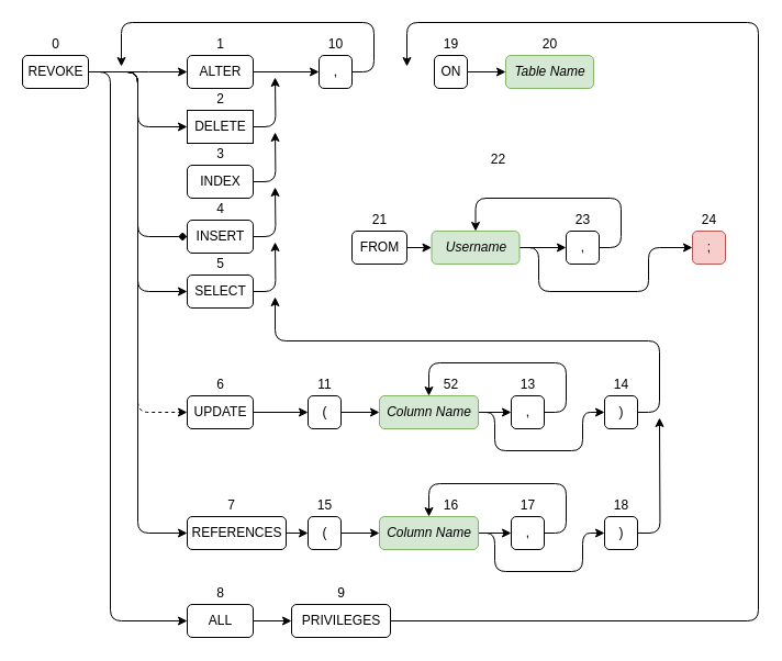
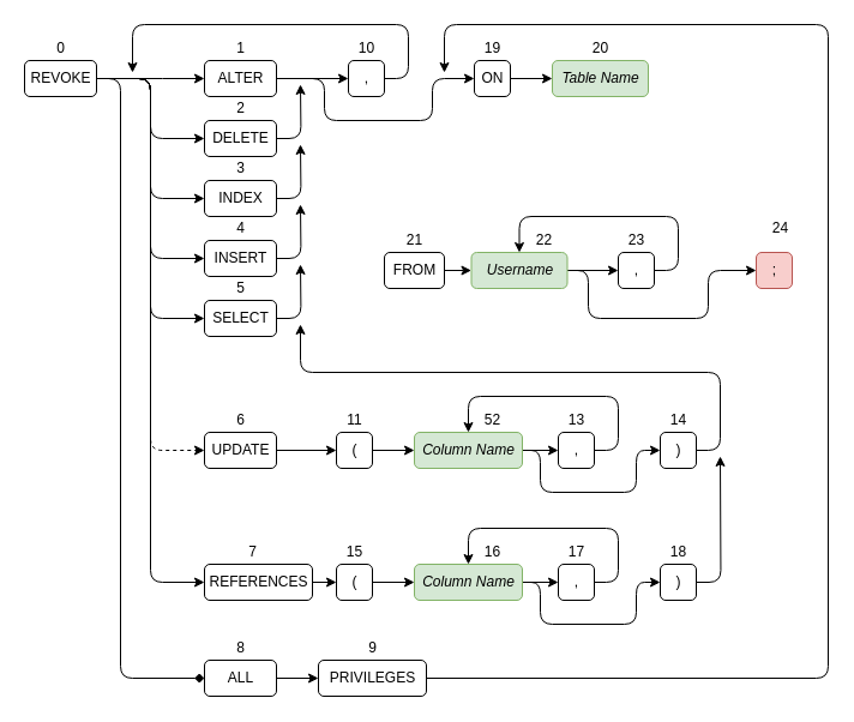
+ <mxCell id="23" style="edgeStyle=orthogonalEdgeStyle;orthogonalLoop=1;jettySize=auto;html=1;exitX=1;exitY=0.5;exitDx=0;exitDy=0;entryX=0;entryY=0.5;entryDx=0;entryDy=0;" parent="1" source="24" target="19" edge="1"><mxGeometry relative="1" as="geometry"><Array as="points"><mxPoint x="270" y="65" /><mxPoint x="270" y="100" /><mxPoint x="360" y="100" /><mxPoint x="360" y="65" /></Array></mxGeometry></mxCell>
- <mxCell id="27" value="DELETE" style="html=1;rounded=0;" parent="1" vertex="1"><mxGeometry x="170" y="100" width="60" height="30" as="geometry" /></mxCell>
+ <mxCell id="27" value="DELETE" style="html=1;rounded=1;" parent="1" vertex="1"><mxGeometry x="170" y="100" width="60" height="30" as="geometry" /></mxCell>
- <mxCell id="76" value="22" style="text;html=1;align=center;verticalAlign=middle;resizable=0;points=[];autosize=1;rounded=1;" parent="1" vertex="1"><mxGeometry x="437.5" y="135" width="30" height="20" as="geometry" /></mxCell>
+ <mxCell id="76" value="22" style="text;html=1;align=center;verticalAlign=middle;resizable=0;points=[];autosize=1;rounded=1;" parent="1" vertex="1"><mxGeometry x="437.5" y="190" width="30" height="20" as="geometry" /></mxCell>
+ <mxCell id="4" style="edgeStyle=orthogonalEdgeStyle;orthogonalLoop=1;jettySize=auto;html=1;exitX=1;exitY=0.5;exitDx=0;exitDy=0;entryX=0;entryY=0.5;entryDx=0;entryDy=0;" parent="1" source="10" target="30" edge="1"><mxGeometry relative="1" as="geometry" /></mxCell>
- <mxCell id="17" value="24" style="text;html=1;align=center;verticalAlign=middle;resizable=0;points=[];autosize=1;rounded=1;" parent="1" vertex="1"><mxGeometry x="630" y="190" width="30" height="20" as="geometry" /></mxCell>
+ <mxCell id="17" value="24" style="text;html=1;align=center;verticalAlign=middle;resizable=0;points=[];autosize=1;rounded=1;" parent="1" vertex="1"><mxGeometry x="635" y="180" width="30" height="20" as="geometry" /></mxCell>
- <mxCell id="5" style="edgeStyle=orthogonalEdgeStyle;orthogonalLoop=1;jettySize=auto;html=1;exitX=1;exitY=0.5;exitDx=0;exitDy=0;entryX=0;entryY=0.5;entryDx=0;entryDy=0;endArrow=diamond;" parent="1" source="10" target="33" edge="1"><mxGeometry relative="1" as="geometry" /></mxCell>
+ <mxCell id="5" style="edgeStyle=orthogonalEdgeStyle;orthogonalLoop=1;jettySize=auto;html=1;exitX=1;exitY=0.5;exitDx=0;exitDy=0;entryX=0;entryY=0.5;entryDx=0;entryDy=0;" parent="1" source="10" target="33" edge="1"><mxGeometry relative="1" as="geometry" /></mxCell>
- <mxCell id="8" style="edgeStyle=orthogonalEdgeStyle;orthogonalLoop=1;jettySize=auto;html=1;exitX=1;exitY=0.5;exitDx=0;exitDy=0;entryX=0;entryY=0.5;entryDx=0;entryDy=0;" parent="1" source="10" target="42" edge="1"><mxGeometry relative="1" as="geometry"><Array as="points"><mxPoint x="100" y="65" /><mxPoint x="100" y="565" /></Array></mxGeometry></mxCell>
+ <mxCell id="8" style="edgeStyle=orthogonalEdgeStyle;orthogonalLoop=1;jettySize=auto;html=1;exitX=1;exitY=0.5;exitDx=0;exitDy=0;entryX=0;entryY=0.5;entryDx=0;entryDy=0;endArrow=diamond;" parent="1" source="10" target="42" edge="1"><mxGeometry relative="1" as="geometry"><Array as="points"><mxPoint x="100" y="65" /><mxPoint x="100" y="565" /></Array></mxGeometry></mxCell>
